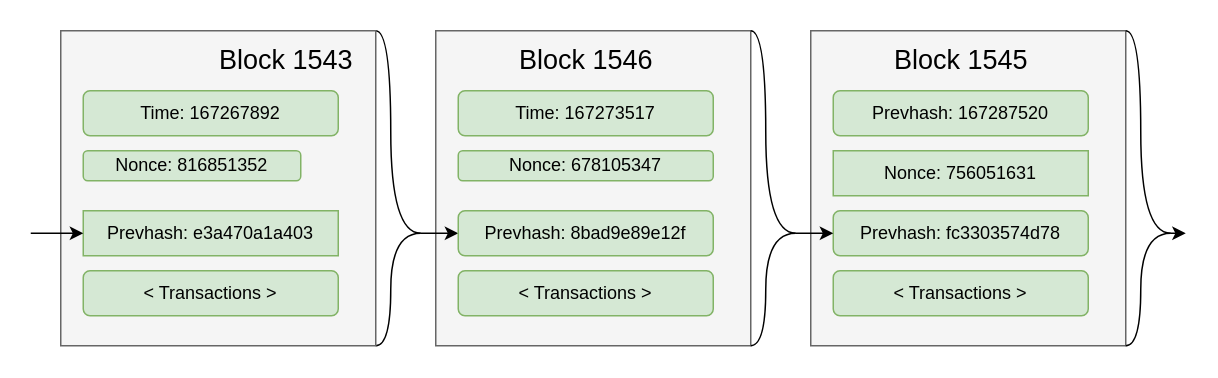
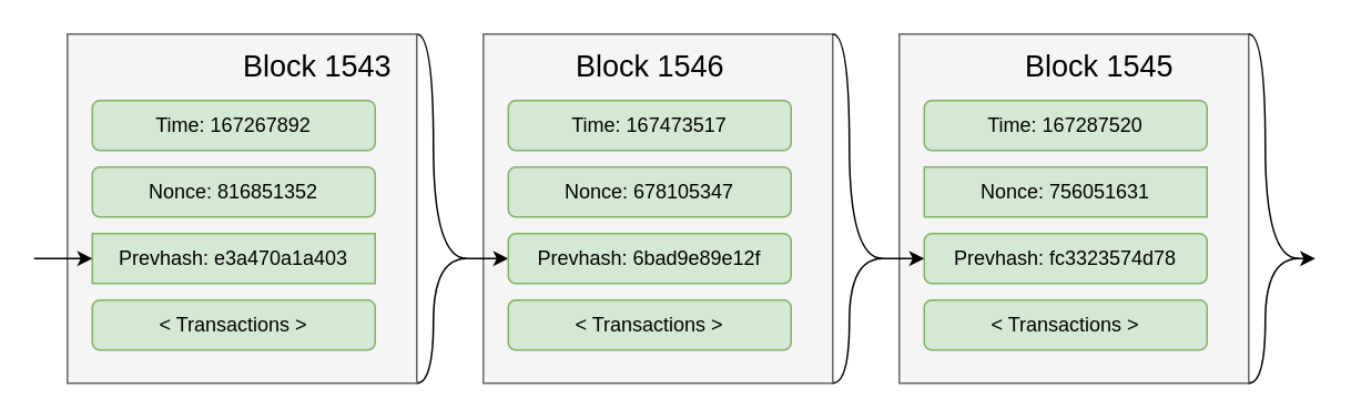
- <mxCell id="18" value="&lt;font style=&quot;font-size: 18px&quot;&gt;Block 1545&lt;/font&gt;" style="text;html=1;resizable=0;autosize=1;align=center;verticalAlign=middle;points=[];fillColor=none;strokeColor=none;rounded=0;" vertex="1" parent="1"><mxGeometry x="590" y="30" width="100" height="20" as="geometry" /></mxCell>
+ <mxCell id="18" value="&lt;font style=&quot;font-size: 18px&quot;&gt;Block 1545&lt;/font&gt;" style="text;html=1;resizable=0;autosize=1;align=center;verticalAlign=middle;points=[];fillColor=none;strokeColor=none;rounded=0;" vertex="1" parent="1"><mxGeometry x="610" y="30" width="100" height="20" as="geometry" /></mxCell>
- <mxCell id="14" value="Time: 167273517" style="rounded=1;whiteSpace=wrap;html=1;fillColor=#d5e8d4;strokeColor=#82b366;" vertex="1" parent="1"><mxGeometry x="305" y="60" width="170" height="30" as="geometry" /></mxCell>
+ <mxCell id="14" value="Time: 167473517" style="rounded=1;whiteSpace=wrap;html=1;fillColor=#d5e8d4;strokeColor=#82b366;" vertex="1" parent="1"><mxGeometry x="305" y="60" width="170" height="30" as="geometry" /></mxCell>
- <mxCell id="19" value="Prevhash: 167287520" style="rounded=1;whiteSpace=wrap;html=1;fillColor=#d5e8d4;strokeColor=#82b366;" vertex="1" parent="1"><mxGeometry x="555" y="60" width="170" height="30" as="geometry" /></mxCell>
+ <mxCell id="19" value="Time: 167287520" style="rounded=1;whiteSpace=wrap;html=1;fillColor=#d5e8d4;strokeColor=#82b366;" vertex="1" parent="1"><mxGeometry x="555" y="60" width="170" height="30" as="geometry" /></mxCell>
- <mxCell id="10" value="Nonce: 816851352" style="rounded=1;whiteSpace=wrap;html=1;fillColor=#d5e8d4;strokeColor=#82b366;" vertex="1" parent="1"><mxGeometry x="55" y="100" width="145" height="20" as="geometry" /></mxCell>
+ <mxCell id="10" value="Nonce: 816851352" style="rounded=1;whiteSpace=wrap;html=1;fillColor=#d5e8d4;strokeColor=#82b366;" vertex="1" parent="1"><mxGeometry x="55" y="100" width="170" height="30" as="geometry" /></mxCell>
- <mxCell id="15" value="Nonce: 678105347" style="rounded=1;whiteSpace=wrap;html=1;fillColor=#d5e8d4;strokeColor=#82b366;" vertex="1" parent="1"><mxGeometry x="305" y="100" width="170" height="20" as="geometry" /></mxCell>
+ <mxCell id="15" value="Nonce: 678105347" style="rounded=1;whiteSpace=wrap;html=1;fillColor=#d5e8d4;strokeColor=#82b366;" vertex="1" parent="1"><mxGeometry x="305" y="100" width="170" height="30" as="geometry" /></mxCell>
- <mxCell id="16" value="Prevhash:&amp;nbsp;8bad9e89e12f" style="rounded=1;whiteSpace=wrap;html=1;fillColor=#d5e8d4;strokeColor=#82b366;" vertex="1" parent="1"><mxGeometry x="305" y="140" width="170" height="30" as="geometry" /></mxCell>
+ <mxCell id="16" value="Prevhash:&amp;nbsp;6bad9e89e12f" style="rounded=1;whiteSpace=wrap;html=1;fillColor=#d5e8d4;strokeColor=#82b366;" vertex="1" parent="1"><mxGeometry x="305" y="140" width="170" height="30" as="geometry" /></mxCell>
- <mxCell id="21" value="Prevhash:&amp;nbsp;fc3303574d78" style="rounded=1;whiteSpace=wrap;html=1;fillColor=#d5e8d4;strokeColor=#82b366;" vertex="1" parent="1"><mxGeometry x="555" y="140" width="170" height="30" as="geometry" /></mxCell>
+ <mxCell id="21" value="Prevhash:&amp;nbsp;fc3323574d78" style="rounded=1;whiteSpace=wrap;html=1;fillColor=#d5e8d4;strokeColor=#82b366;" vertex="1" parent="1"><mxGeometry x="555" y="140" width="170" height="30" as="geometry" /></mxCell>
